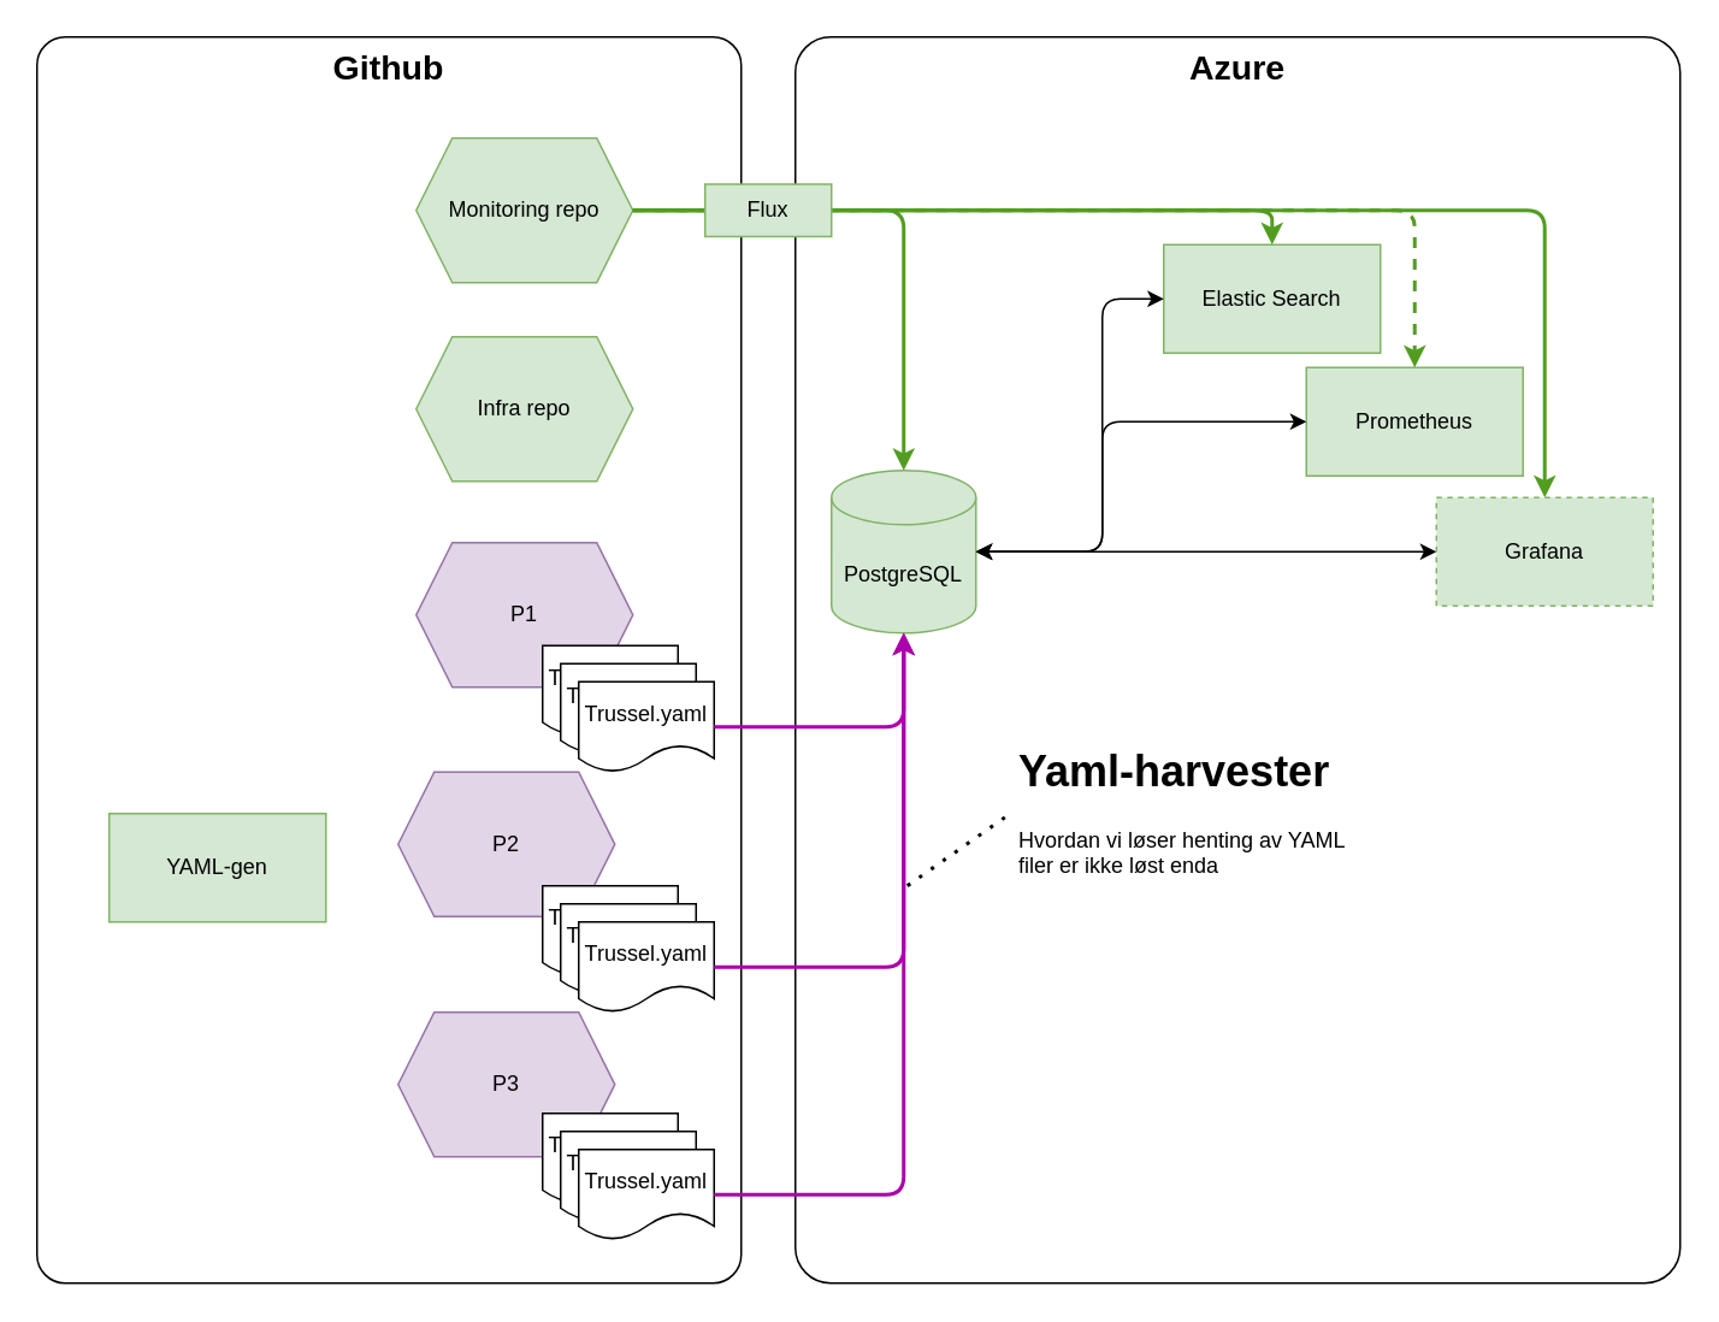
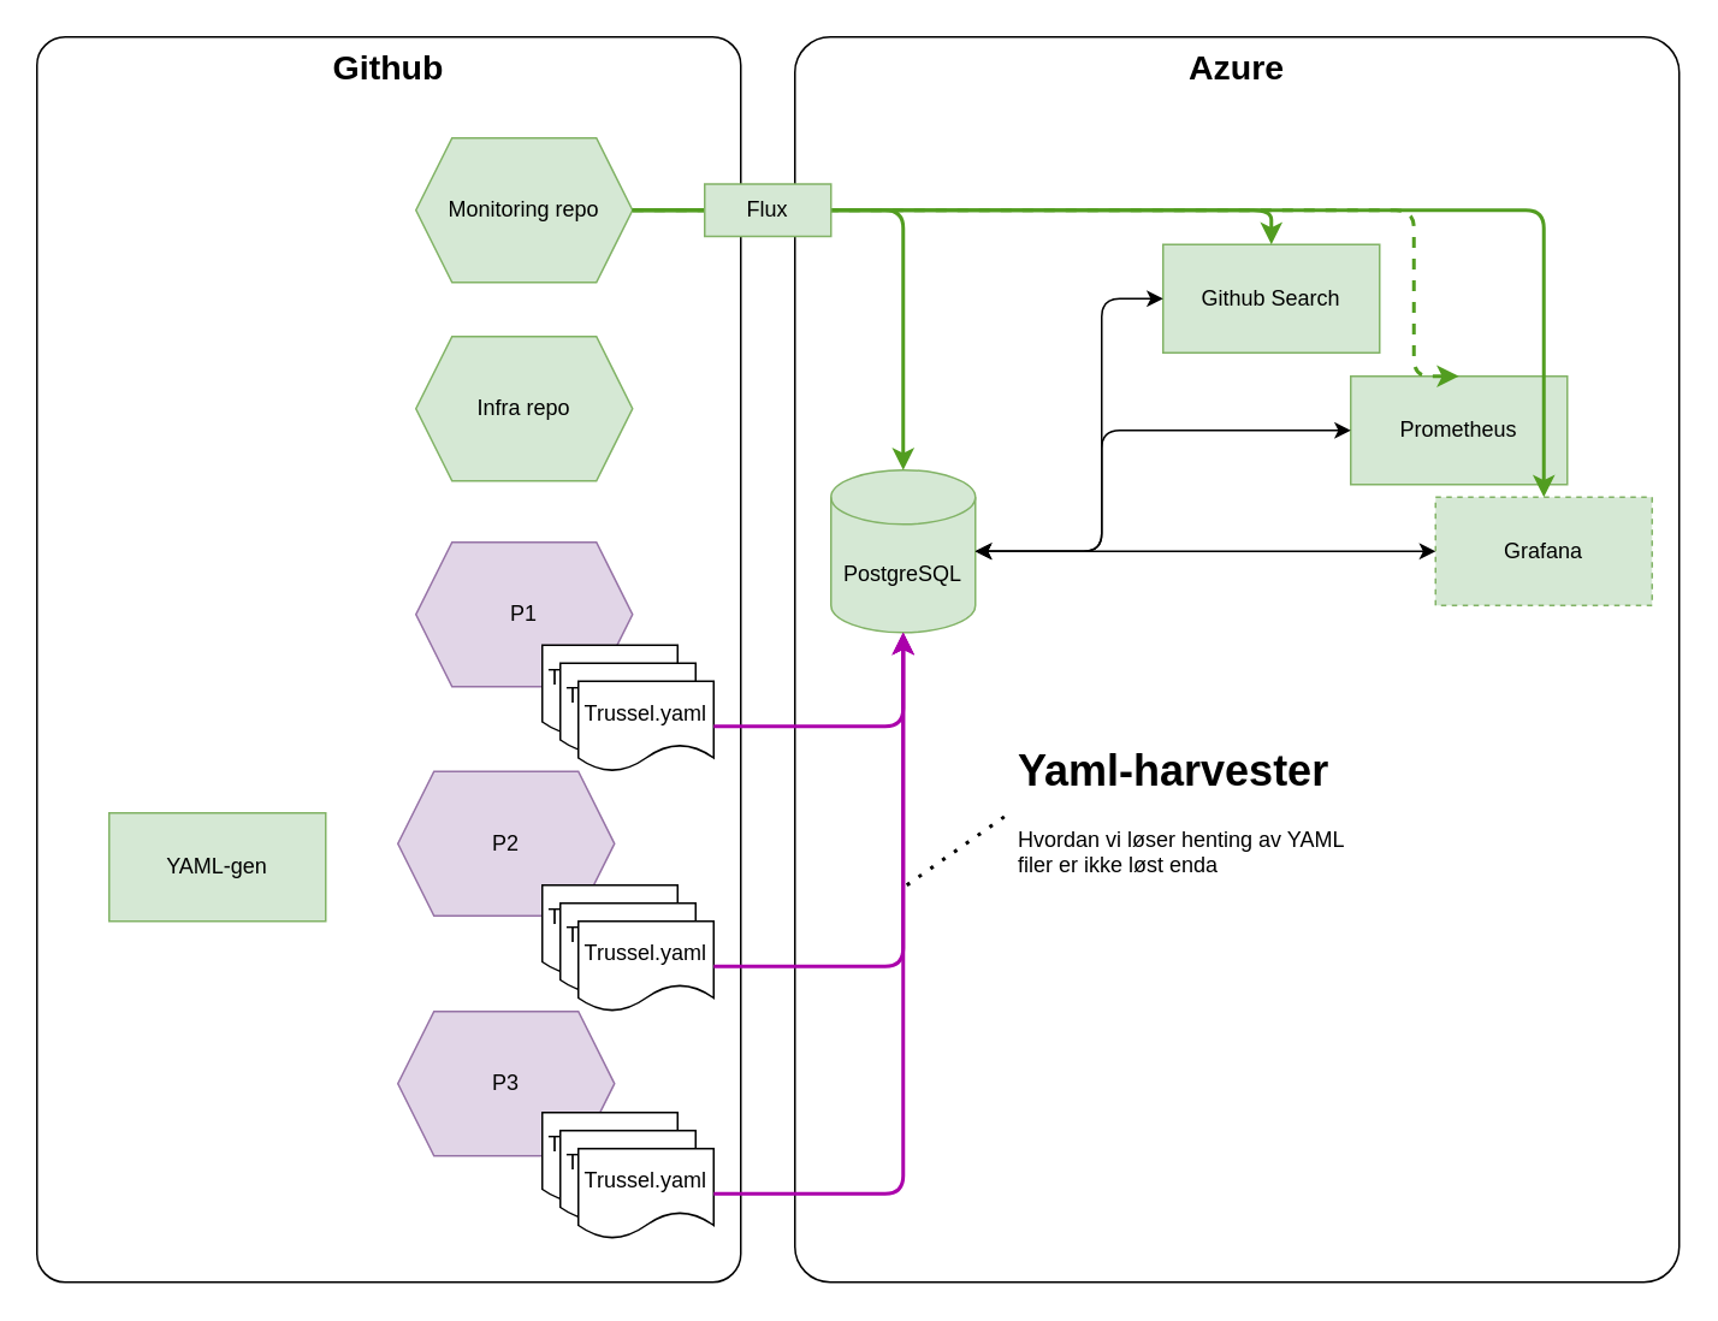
- <mxCell id="16" value="Elastic Search" style="rounded=0;whiteSpace=wrap;html=1;fillColor=#d5e8d4;strokeColor=#82b366;" vertex="1" parent="1"><mxGeometry x="644" y="135" width="120" height="60" as="geometry" /></mxCell>
+ <mxCell id="16" value="Github Search" style="rounded=0;whiteSpace=wrap;html=1;fillColor=#d5e8d4;strokeColor=#82b366;" vertex="1" parent="1"><mxGeometry x="644" y="135" width="120" height="60" as="geometry" /></mxCell>
- <mxCell id="14" value="Prometheus" style="rounded=0;whiteSpace=wrap;html=1;fillColor=#d5e8d4;strokeColor=#82b366;" vertex="1" parent="1"><mxGeometry x="723" y="203" width="120" height="60" as="geometry" /></mxCell>
+ <mxCell id="14" value="Prometheus" style="rounded=0;whiteSpace=wrap;html=1;fillColor=#d5e8d4;strokeColor=#82b366;" vertex="1" parent="1"><mxGeometry x="748" y="208" width="120" height="60" as="geometry" /></mxCell>
